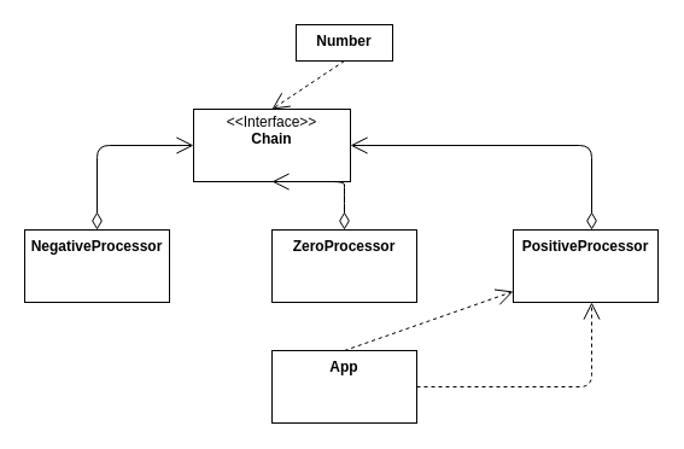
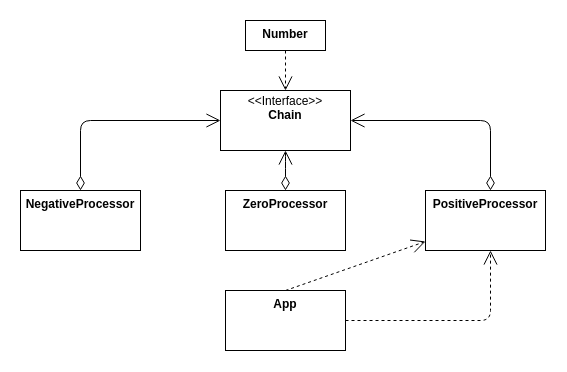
- <mxCell id="2" value="&lt;p style=&quot;margin:0px;margin-top:4px;text-align:center;&quot;&gt;&amp;lt;&amp;lt;Interface&amp;gt;&amp;gt;&lt;br&gt;&lt;b&gt;Chain&lt;/b&gt;&lt;/p&gt;" style="shape=rect;html=1;overflow=fill;html=1;whiteSpace=wrap;align=center;" vertex="1" parent="1"><mxGeometry x="160" y="90" width="130" height="60" as="geometry" /></mxCell>
+ <mxCell id="2" value="&lt;p style=&quot;margin:0px;margin-top:4px;text-align:center;&quot;&gt;&amp;lt;&amp;lt;Interface&amp;gt;&amp;gt;&lt;br&gt;&lt;b&gt;Chain&lt;/b&gt;&lt;/p&gt;" style="shape=rect;html=1;overflow=fill;html=1;whiteSpace=wrap;align=center;" vertex="1" parent="1"><mxGeometry x="220" y="90" width="130" height="60" as="geometry" /></mxCell>
